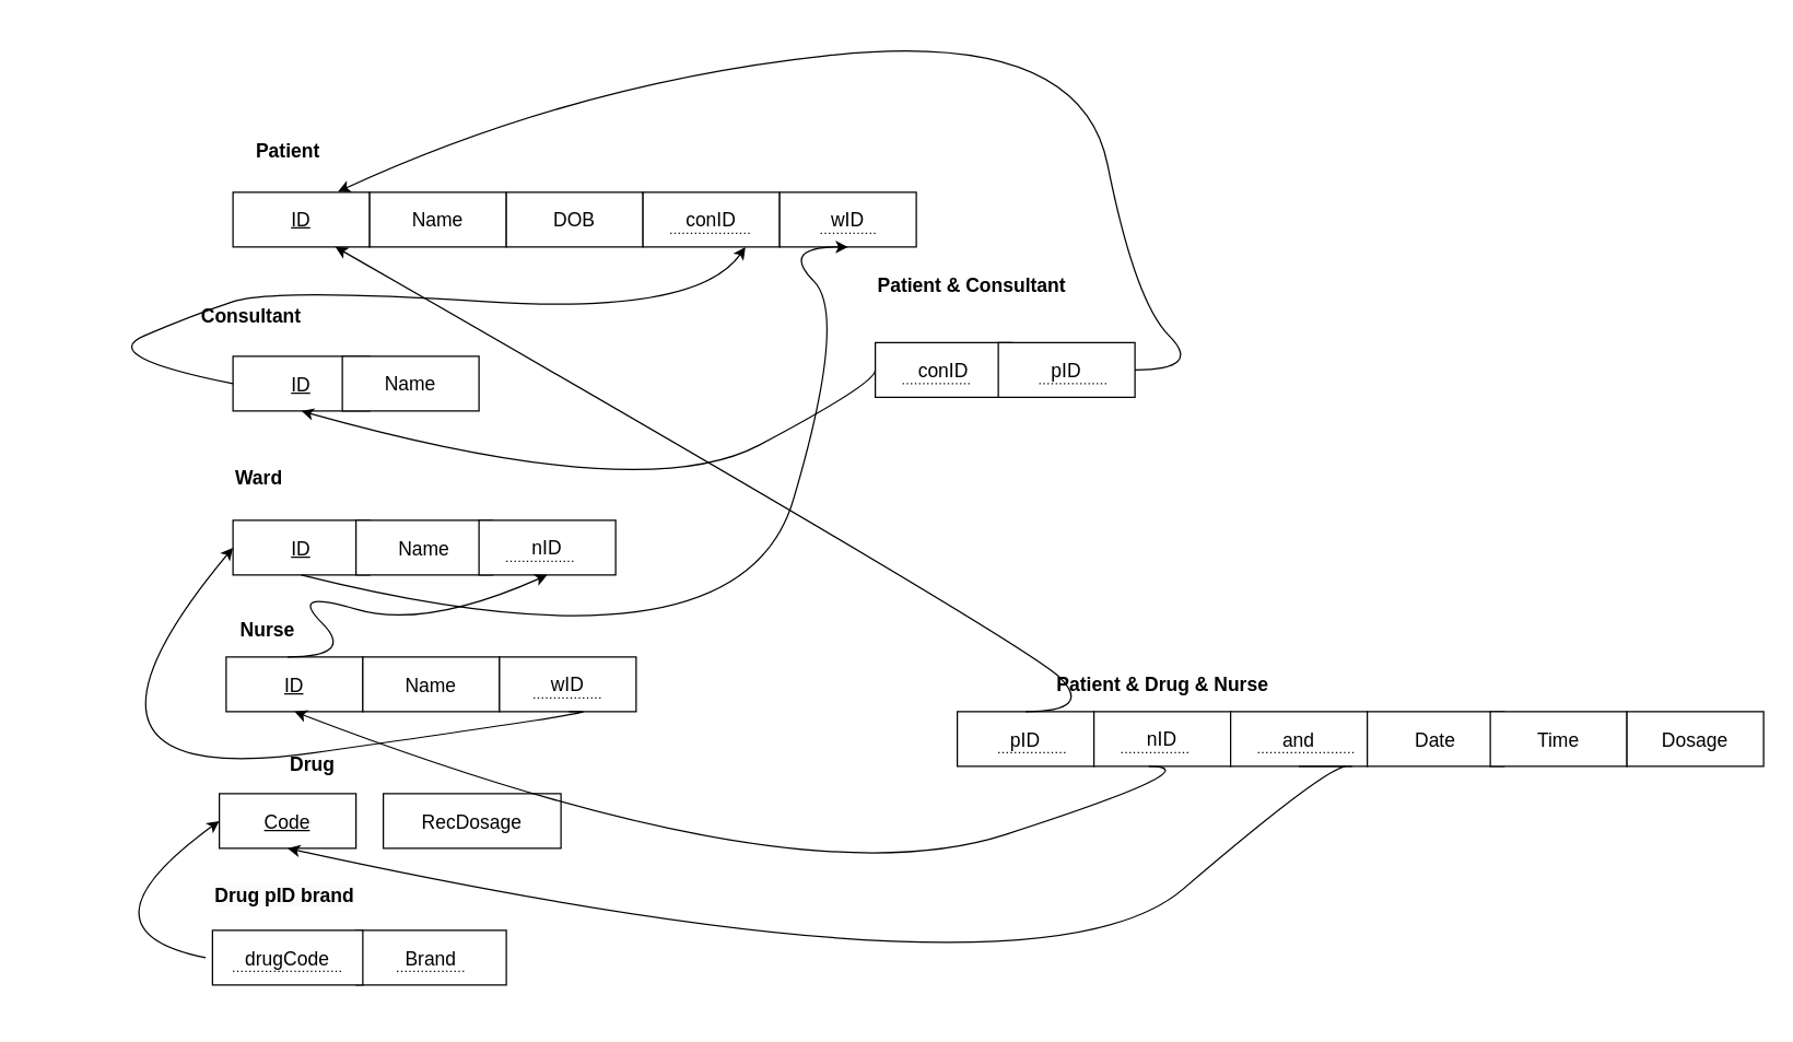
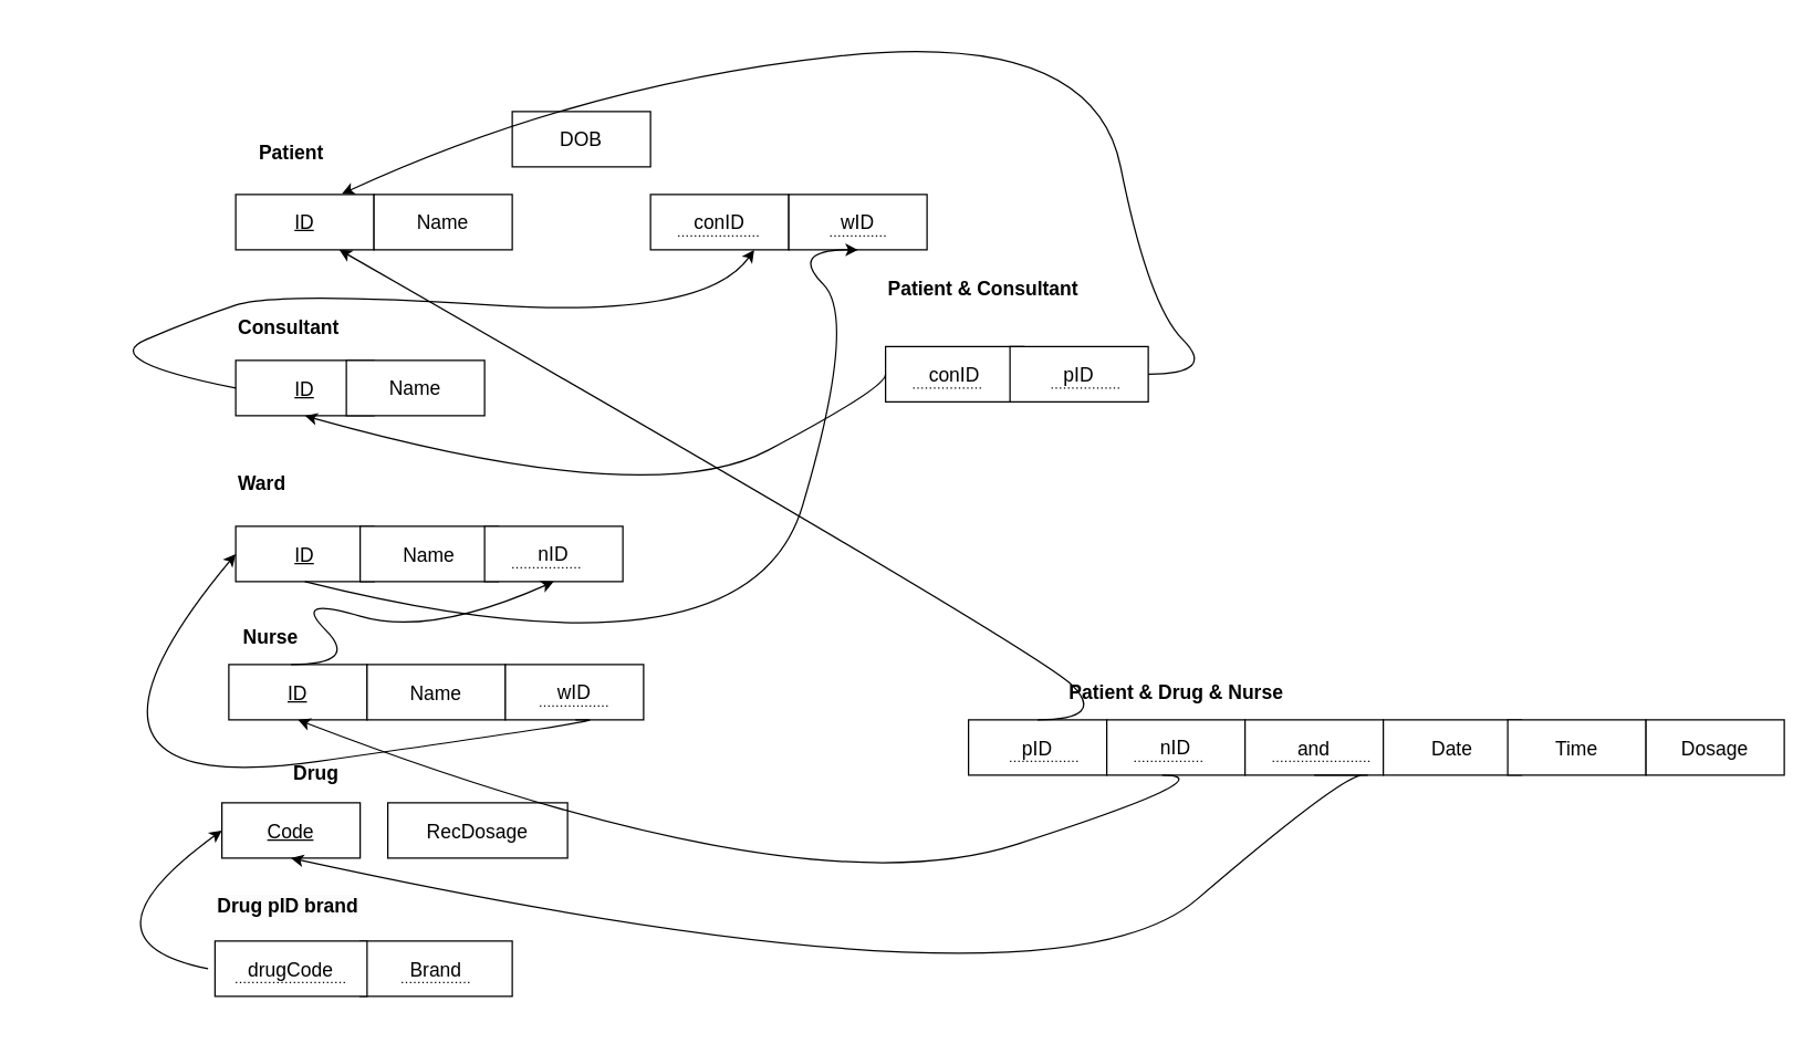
- <mxCell id="15" value="&lt;p dir=&quot;RTL&quot; class=&quot;MsoNormal&quot;&gt;DOB&lt;/p&gt;" style="whiteSpace=wrap;html=1;align=center;fontSize=14;" parent="1" vertex="1"><mxGeometry x="370" y="140" width="100" height="40" as="geometry" /></mxCell>
+ <mxCell id="15" value="&lt;p dir=&quot;RTL&quot; class=&quot;MsoNormal&quot;&gt;DOB&lt;/p&gt;" style="whiteSpace=wrap;html=1;align=center;fontSize=14;" parent="1" vertex="1"><mxGeometry x="370" y="80" width="100" height="40" as="geometry" /></mxCell>
- <mxCell id="5" value="&lt;p style=&quot;text-align:center&quot; dir=&quot;RTL&quot; align=&quot;center&quot; class=&quot;MsoNormal&quot;&gt;&lt;b&gt;&lt;font style=&quot;font-size: 14px;&quot;&gt;Consultant&lt;/font&gt;&lt;/b&gt;&lt;span dir=&quot;LTR&quot;&gt;&lt;/span&gt;&lt;/p&gt;" style="text;whiteSpace=wrap;html=1;fontSize=18;" parent="1" vertex="1"><mxGeometry x="145" y="195" width="80" height="50" as="geometry" /></mxCell>
+ <mxCell id="5" value="&lt;p style=&quot;text-align:center&quot; dir=&quot;RTL&quot; align=&quot;center&quot; class=&quot;MsoNormal&quot;&gt;&lt;b&gt;&lt;font style=&quot;font-size: 14px;&quot;&gt;Consultant&lt;/font&gt;&lt;/b&gt;&lt;span dir=&quot;LTR&quot;&gt;&lt;/span&gt;&lt;/p&gt;" style="text;whiteSpace=wrap;html=1;fontSize=18;" parent="1" vertex="1"><mxGeometry x="170" y="200" width="80" height="50" as="geometry" /></mxCell>
